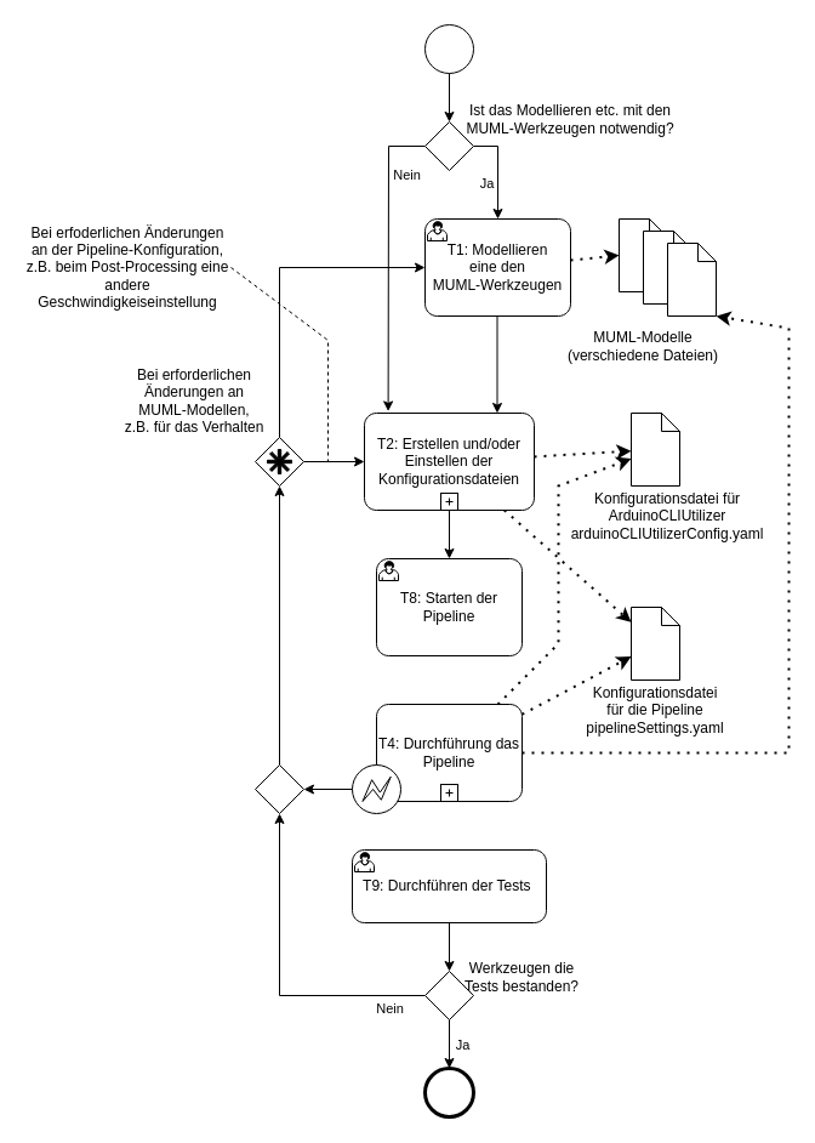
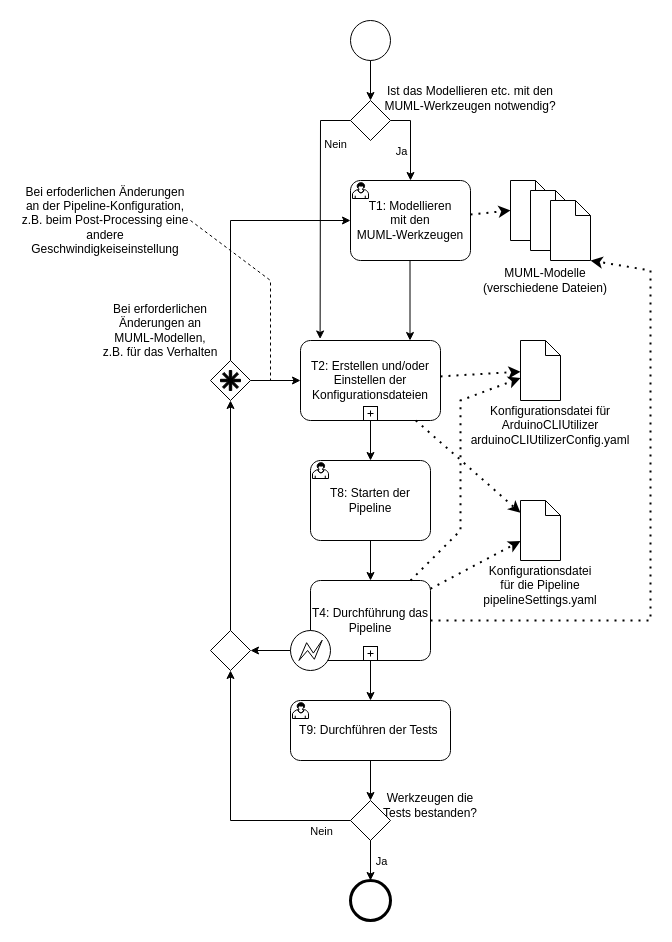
- <mxCell id="3" value="T1&lt;span style=&quot;background-color: initial;&quot;&gt;: Modellieren&lt;br&gt;eine den&lt;br&gt;MUML-Werkzeugen&lt;/span&gt;" style="points=[[0.25,0,0],[0.5,0,0],[0.75,0,0],[1,0.25,0],[1,0.5,0],[1,0.75,0],[0.75,1,0],[0.5,1,0],[0.25,1,0],[0,0.75,0],[0,0.5,0],[0,0.25,0]];shape=mxgraph.bpmn.task;whiteSpace=wrap;rectStyle=rounded;size=10;html=1;container=1;expand=0;collapsible=0;taskMarker=user;" parent="1" vertex="1"><mxGeometry x="350" y="180" width="120" height="80" as="geometry" /></mxCell>
+ <mxCell id="3" value="T1&lt;span style=&quot;background-color: initial;&quot;&gt;: Modellieren&lt;br&gt;mit den&lt;br&gt;MUML-Werkzeugen&lt;/span&gt;" style="points=[[0.25,0,0],[0.5,0,0],[0.75,0,0],[1,0.25,0],[1,0.5,0],[1,0.75,0],[0.75,1,0],[0.5,1,0],[0.25,1,0],[0,0.75,0],[0,0.5,0],[0,0.25,0]];shape=mxgraph.bpmn.task;whiteSpace=wrap;rectStyle=rounded;size=10;html=1;container=1;expand=0;collapsible=0;taskMarker=user;" parent="1" vertex="1"><mxGeometry x="350" y="180" width="120" height="80" as="geometry" /></mxCell>
- <mxCell id="13" value="MUML-Modelle&lt;div&gt;(verschiedene Dateien)&lt;/div&gt;" style="text;html=1;align=center;verticalAlign=middle;whiteSpace=wrap;rounded=0;" parent="1" vertex="1"><mxGeometry x="465" y="270" width="130" height="30" as="geometry" /></mxCell>
+ <mxCell id="13" value="MUML-Modelle&lt;div&gt;(verschiedene Dateien)&lt;/div&gt;" style="text;html=1;align=center;verticalAlign=middle;whiteSpace=wrap;rounded=0;" parent="1" vertex="1"><mxGeometry x="480" y="265" width="130" height="30" as="geometry" /></mxCell>
+ <mxCell id="6" style="edgeStyle=orthogonalEdgeStyle;rounded=0;orthogonalLoop=1;jettySize=auto;html=1;" parent="1" source="7" target="9" edge="1"><mxGeometry relative="1" as="geometry" /></mxCell>
+ <mxCell id="8" style="edgeStyle=orthogonalEdgeStyle;rounded=0;orthogonalLoop=1;jettySize=auto;html=1;" parent="1" source="9" target="37" edge="1"><mxGeometry relative="1" as="geometry" /></mxCell>
